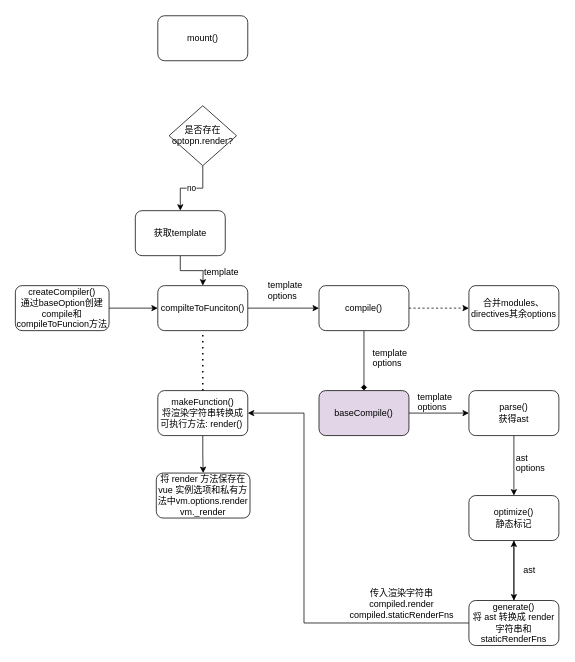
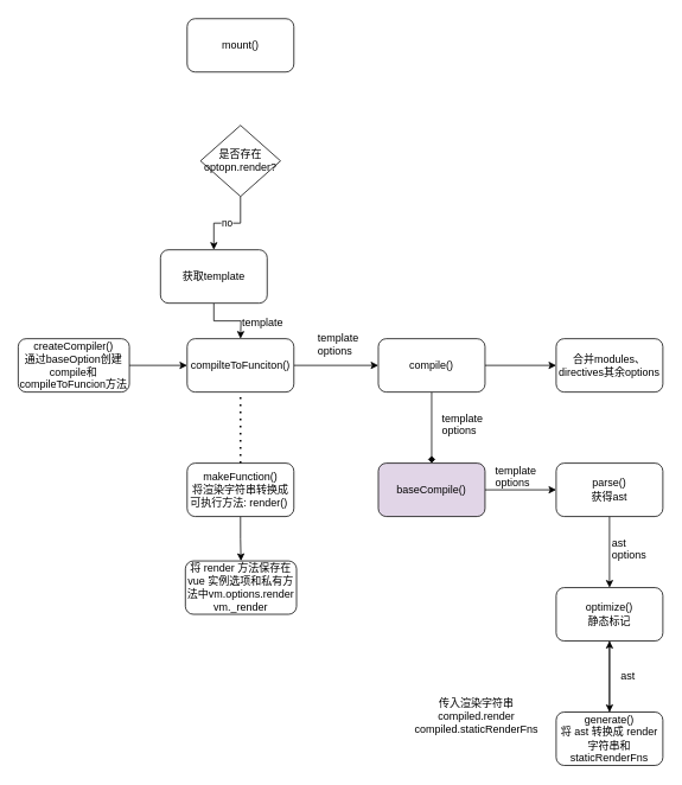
- <mxCell id="9" value="" style="edgeStyle=orthogonalEdgeStyle;rounded=0;orthogonalLoop=1;jettySize=auto;html=1;dashed=1;" parent="1" source="11" target="21" edge="1"><mxGeometry relative="1" as="geometry" /></mxCell>
+ <mxCell id="9" value="" style="edgeStyle=orthogonalEdgeStyle;rounded=0;orthogonalLoop=1;jettySize=auto;html=1;" parent="1" source="11" target="21" edge="1"><mxGeometry relative="1" as="geometry" /></mxCell>
- <mxCell id="19" style="edgeStyle=orthogonalEdgeStyle;rounded=0;orthogonalLoop=1;jettySize=auto;html=1;entryX=1;entryY=0.5;entryDx=0;entryDy=0;" edge="1" parent="1" source="20" target="31"><mxGeometry relative="1" as="geometry"><Array as="points"><mxPoint x="405" y="830" /><mxPoint x="405" y="550" /></Array></mxGeometry></mxCell>
